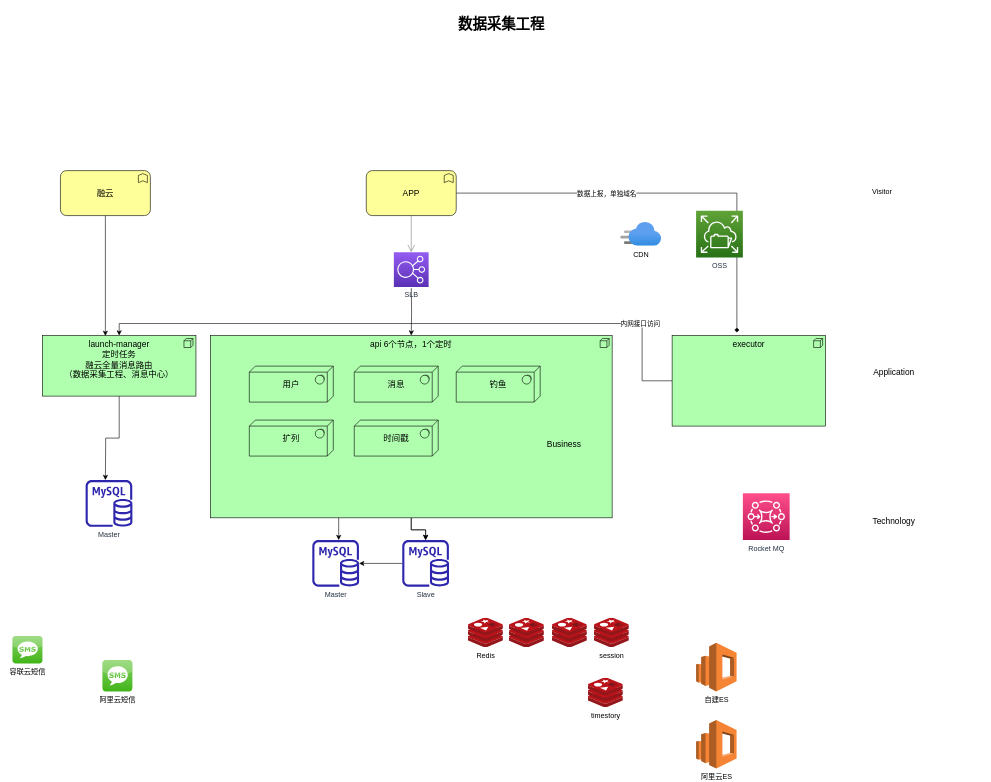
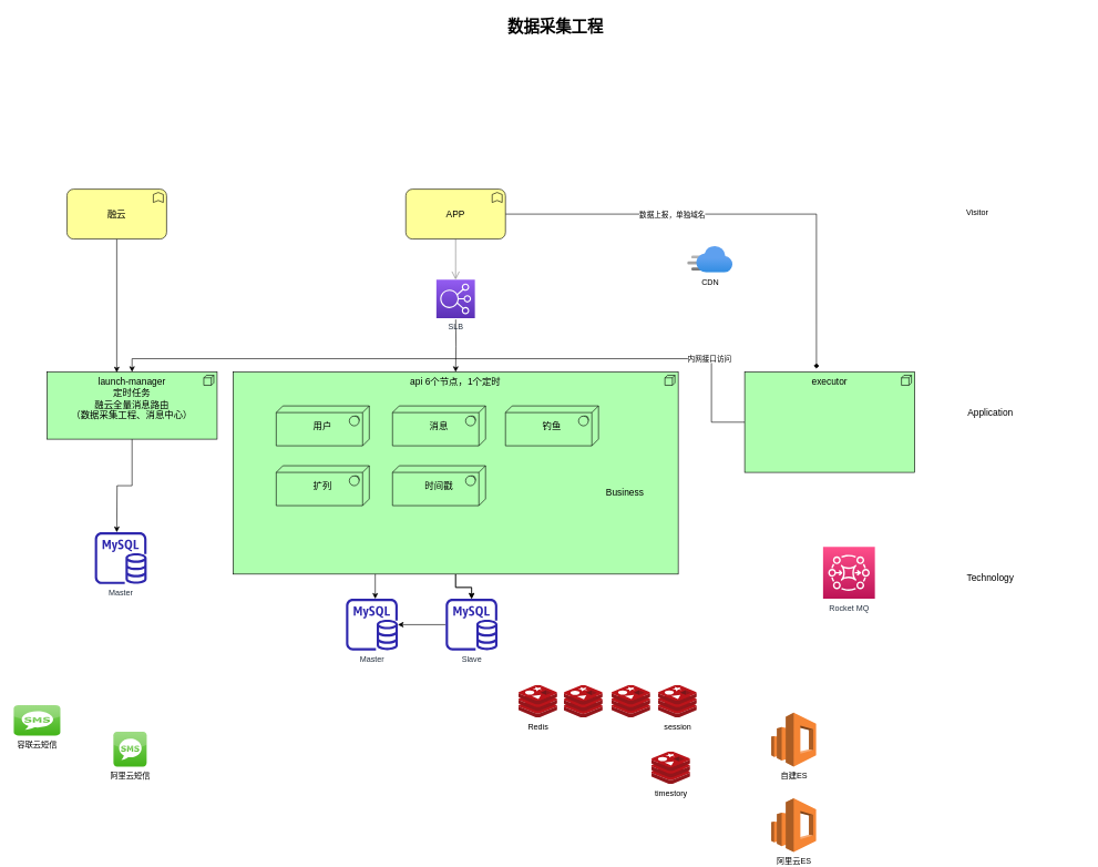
- <mxCell id="43" value="OSS" style="sketch=0;points=[[0,0,0],[0.25,0,0],[0.5,0,0],[0.75,0,0],[1,0,0],[0,1,0],[0.25,1,0],[0.5,1,0],[0.75,1,0],[1,1,0],[0,0.25,0],[0,0.5,0],[0,0.75,0],[1,0.25,0],[1,0.5,0],[1,0.75,0]];outlineConnect=0;fontColor=#232F3E;gradientColor=#60A337;gradientDirection=north;fillColor=#277116;strokeColor=#ffffff;dashed=0;verticalLabelPosition=bottom;verticalAlign=top;align=center;html=1;fontSize=12;fontStyle=0;aspect=fixed;shape=mxgraph.aws4.resourceIcon;resIcon=mxgraph.aws4.elastic_file_system;" parent="1" vertex="1"><mxGeometry x="1160" y="351" width="78" height="78" as="geometry" /></mxCell>
- <mxCell id="37" value="容联云短信" style="dashed=0;outlineConnect=0;html=1;align=center;labelPosition=center;verticalLabelPosition=bottom;verticalAlign=top;shape=mxgraph.webicons.sms;fillColor=#86D466;gradientColor=#42B418" parent="1" vertex="1"><mxGeometry x="20" y="1060" width="50" height="45.7" as="geometry" /></mxCell>
+ <mxCell id="37" value="容联云短信" style="dashed=0;outlineConnect=0;html=1;align=center;labelPosition=center;verticalLabelPosition=bottom;verticalAlign=top;shape=mxgraph.webicons.sms;fillColor=#86D466;gradientColor=#42B418" parent="1" vertex="1"><mxGeometry x="20" y="1060" width="70" height="45.7" as="geometry" /></mxCell>
